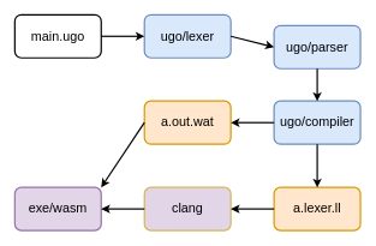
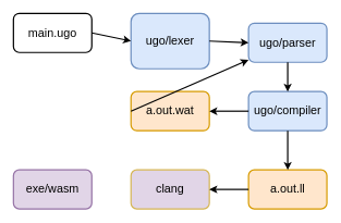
- <mxCell id="4" value="&lt;font style=&quot;font-size: 18px&quot;&gt;ugo/lexer&lt;/font&gt;" style="rounded=1;whiteSpace=wrap;html=1;strokeWidth=2;fillColor=#dae8fc;strokeColor=#6c8ebf;" parent="1" vertex="1"><mxGeometry x="200" y="20" width="120" height="60" as="geometry" /></mxCell>
+ <mxCell id="4" value="&lt;font style=&quot;font-size: 18px&quot;&gt;ugo/lexer&lt;/font&gt;" style="rounded=1;whiteSpace=wrap;html=1;strokeWidth=2;fillColor=#dae8fc;strokeColor=#6c8ebf;" parent="1" vertex="1"><mxGeometry x="200" y="20" width="120" height="85" as="geometry" /></mxCell>
- <mxCell id="17" value="" style="endArrow=classic;html=1;rounded=0;fontSize=18;strokeWidth=2;exitX=0;exitY=0.5;exitDx=0;exitDy=0;entryX=1;entryY=0;entryDx=0;entryDy=0;" edge="1" parent="1" source="15" target="13"><mxGeometry width="50" height="50" relative="1" as="geometry"><mxPoint x="400" y="310" as="sourcePoint" /><mxPoint x="340" y="310" as="targetPoint" /></mxGeometry></mxCell>
+ <mxCell id="17" value="" style="endArrow=classic;html=1;rounded=0;fontSize=18;strokeWidth=2;exitX=0;exitY=0.5;exitDx=0;exitDy=0;" edge="1" parent="1" source="15" target="5"><mxGeometry width="50" height="50" relative="1" as="geometry"><mxPoint x="400" y="310" as="sourcePoint" /><mxPoint x="340" y="310" as="targetPoint" /></mxGeometry></mxCell>
- <mxCell id="14" value="" style="endArrow=classic;html=1;rounded=0;fontSize=18;strokeWidth=2;exitX=0;exitY=0.5;exitDx=0;exitDy=0;entryX=1;entryY=0.5;entryDx=0;entryDy=0;" edge="1" parent="1" source="7" target="13"><mxGeometry width="50" height="50" relative="1" as="geometry"><mxPoint x="390" y="300" as="sourcePoint" /><mxPoint x="324" y="300" as="targetPoint" /></mxGeometry></mxCell>
- <mxCell id="6" value="&lt;font style=&quot;font-size: 18px&quot;&gt;a.lexer.ll&lt;/font&gt;" style="rounded=1;whiteSpace=wrap;html=1;strokeWidth=2;fillColor=#ffe6cc;strokeColor=#d79b00;" parent="1" vertex="1"><mxGeometry x="380" y="260" width="120" height="60" as="geometry" /></mxCell>
+ <mxCell id="6" value="&lt;font style=&quot;font-size: 18px&quot;&gt;a.out.ll&lt;/font&gt;" style="rounded=1;whiteSpace=wrap;html=1;strokeWidth=2;fillColor=#ffe6cc;strokeColor=#d79b00;" parent="1" vertex="1"><mxGeometry x="380" y="260" width="120" height="60" as="geometry" /></mxCell>
